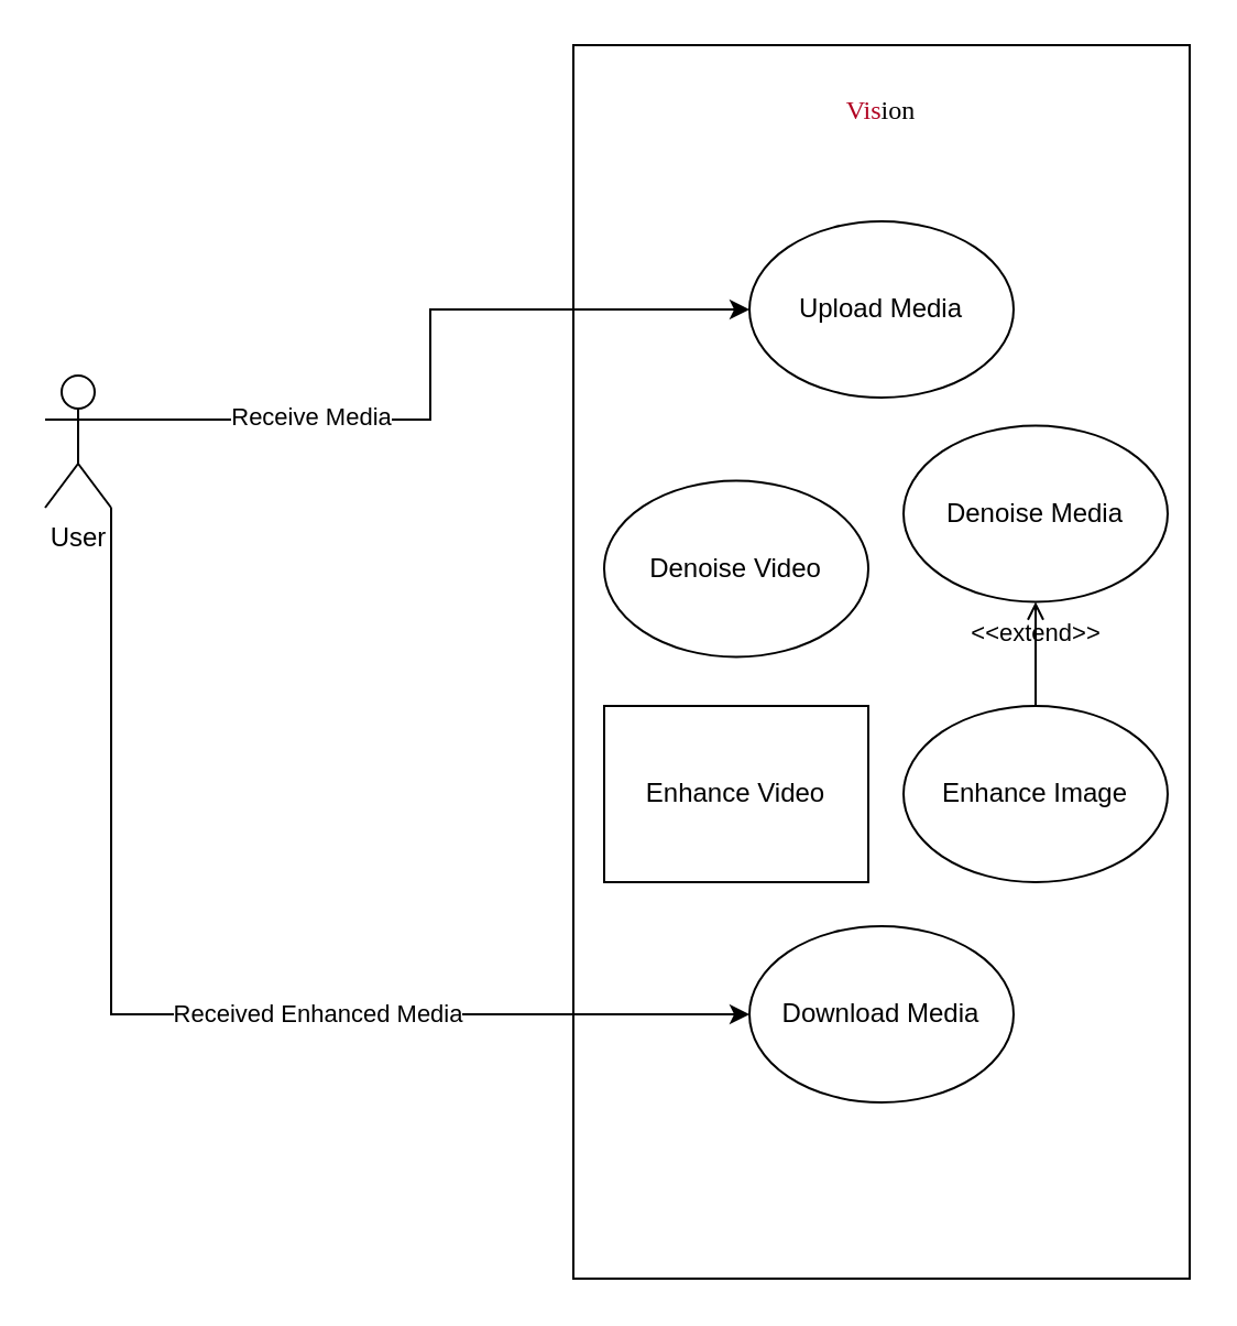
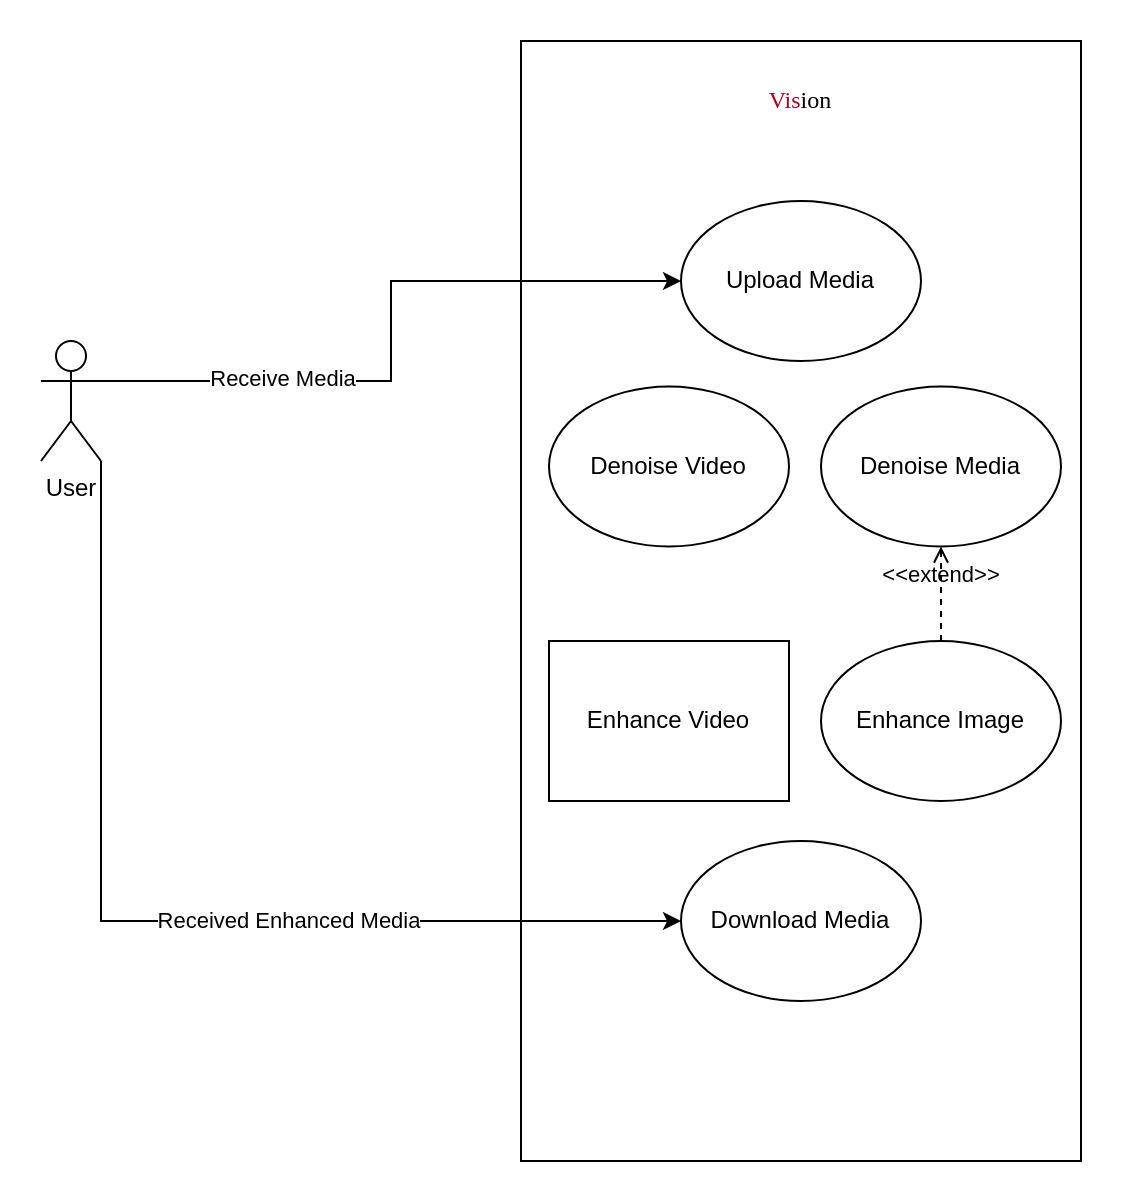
- <mxCell id="3" value="Denoise Video" style="ellipse;whiteSpace=wrap;html=1;fillColor=none;" parent="1" vertex="1"><mxGeometry x="274" y="217.75" width="120" height="80" as="geometry" /></mxCell>
+ <mxCell id="3" value="Denoise Video" style="ellipse;whiteSpace=wrap;html=1;fillColor=none;" parent="1" vertex="1"><mxGeometry x="274" y="192.75" width="120" height="80" as="geometry" /></mxCell>
- <mxCell id="16" value="&amp;lt;&amp;lt;extend&amp;gt;&amp;gt;" style="html=1;verticalAlign=bottom;labelBackgroundColor=none;endArrow=open;endFill=0;dashed=0;entryX=0.5;entryY=1;entryDx=0;entryDy=0;exitX=0.5;exitY=0;exitDx=0;exitDy=0;" edge="1" parent="1" source="5" target="4"><mxGeometry width="160" relative="1" as="geometry"><mxPoint x="580" y="330" as="sourcePoint" /><mxPoint x="740" y="330" as="targetPoint" /></mxGeometry></mxCell>
+ <mxCell id="16" value="&amp;lt;&amp;lt;extend&amp;gt;&amp;gt;" style="html=1;verticalAlign=bottom;labelBackgroundColor=none;endArrow=open;endFill=0;dashed=1;entryX=0.5;entryY=1;entryDx=0;entryDy=0;exitX=0.5;exitY=0;exitDx=0;exitDy=0;" edge="1" parent="1" source="5" target="4"><mxGeometry width="160" relative="1" as="geometry"><mxPoint x="580" y="330" as="sourcePoint" /><mxPoint x="740" y="330" as="targetPoint" /></mxGeometry></mxCell>
